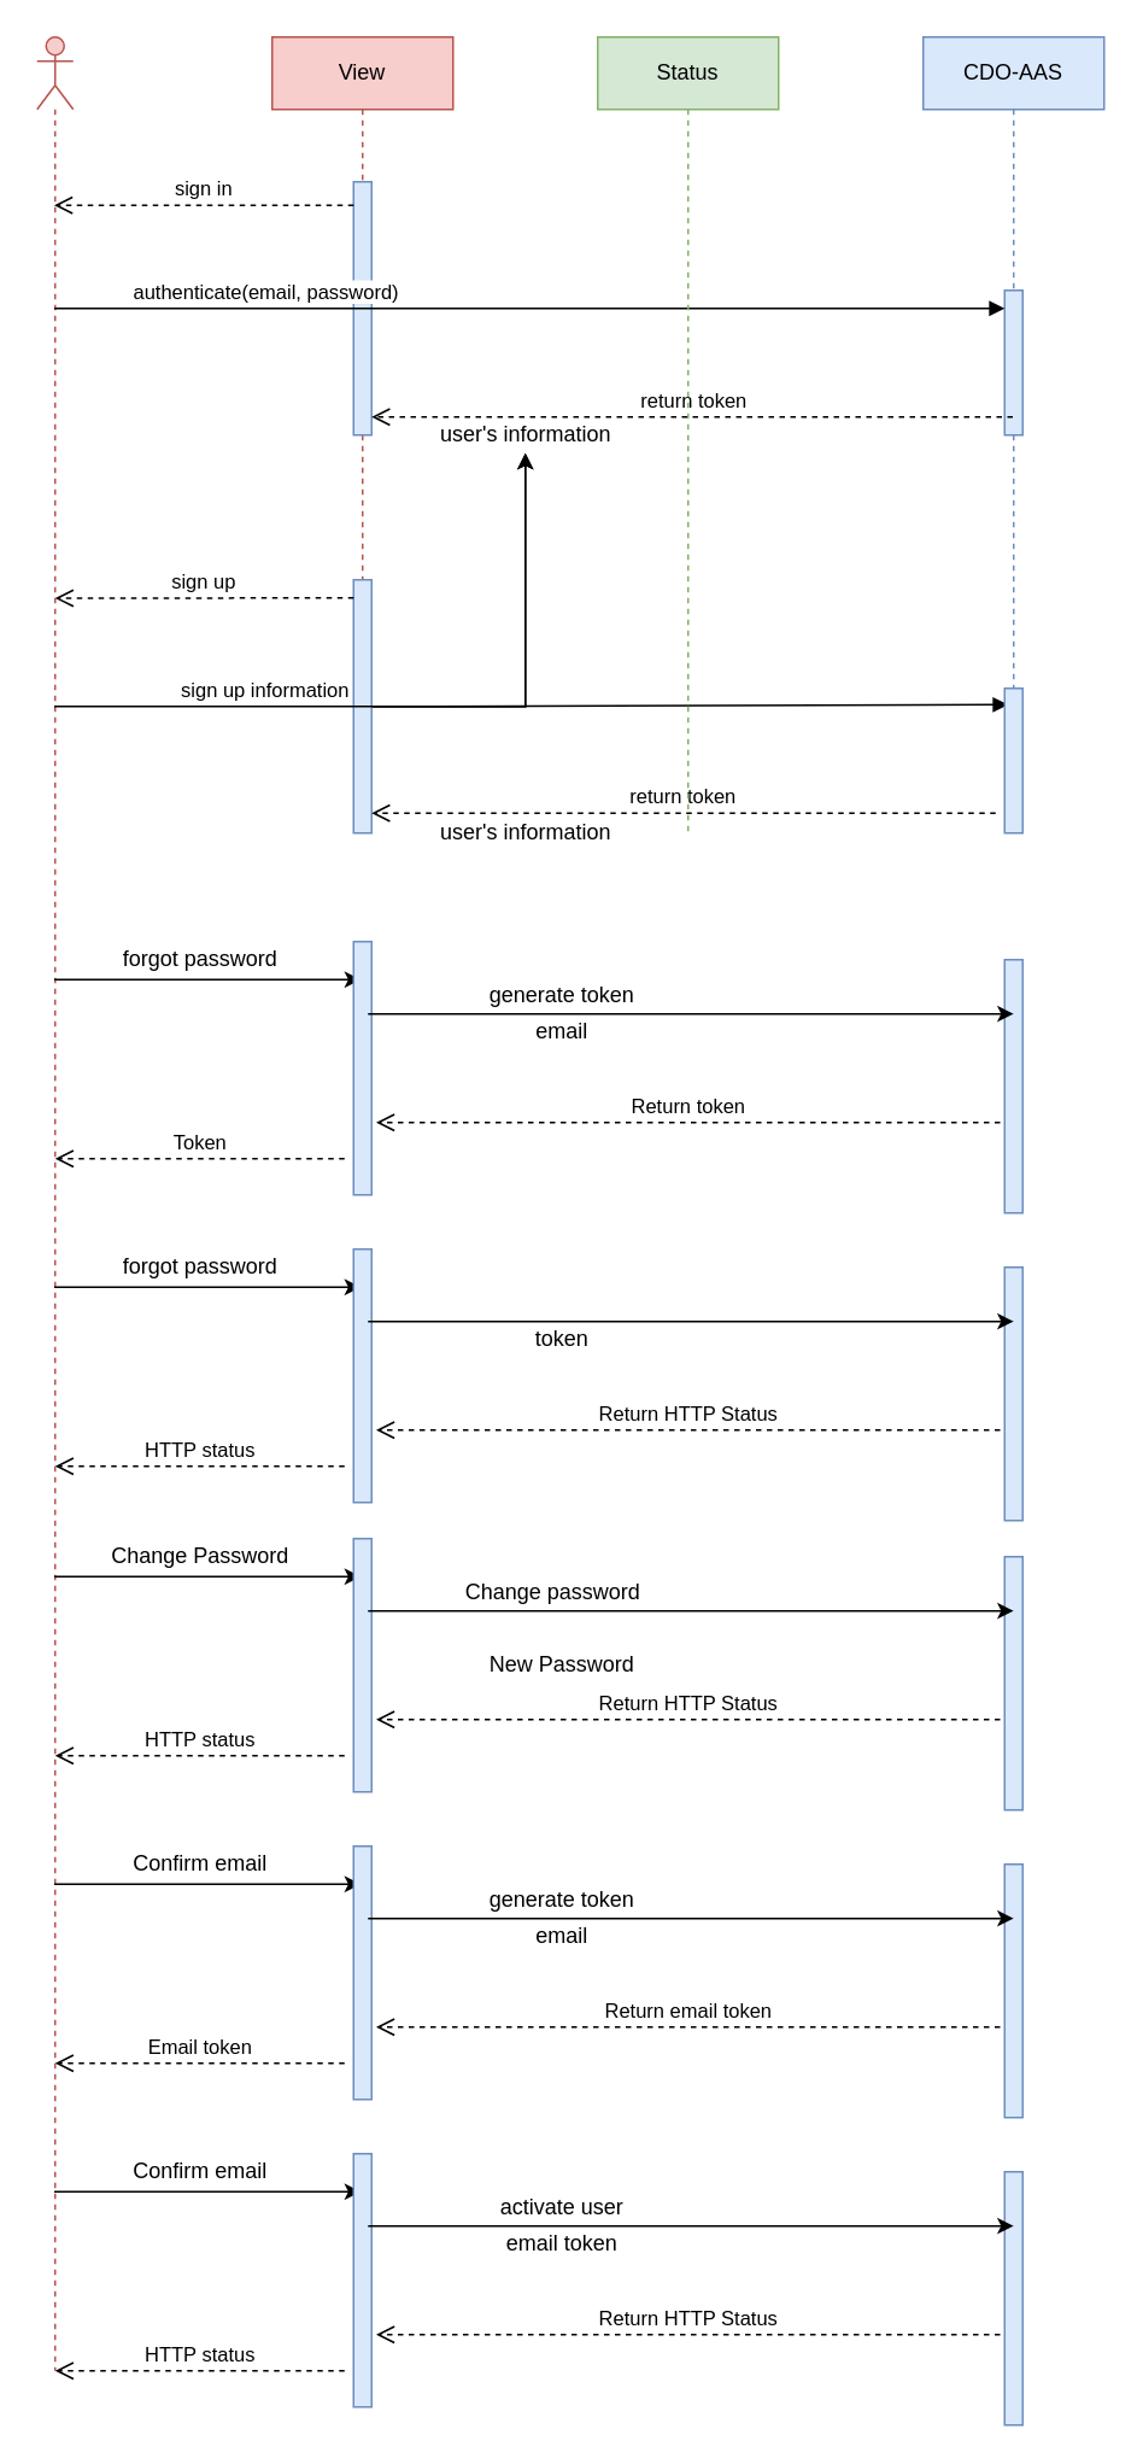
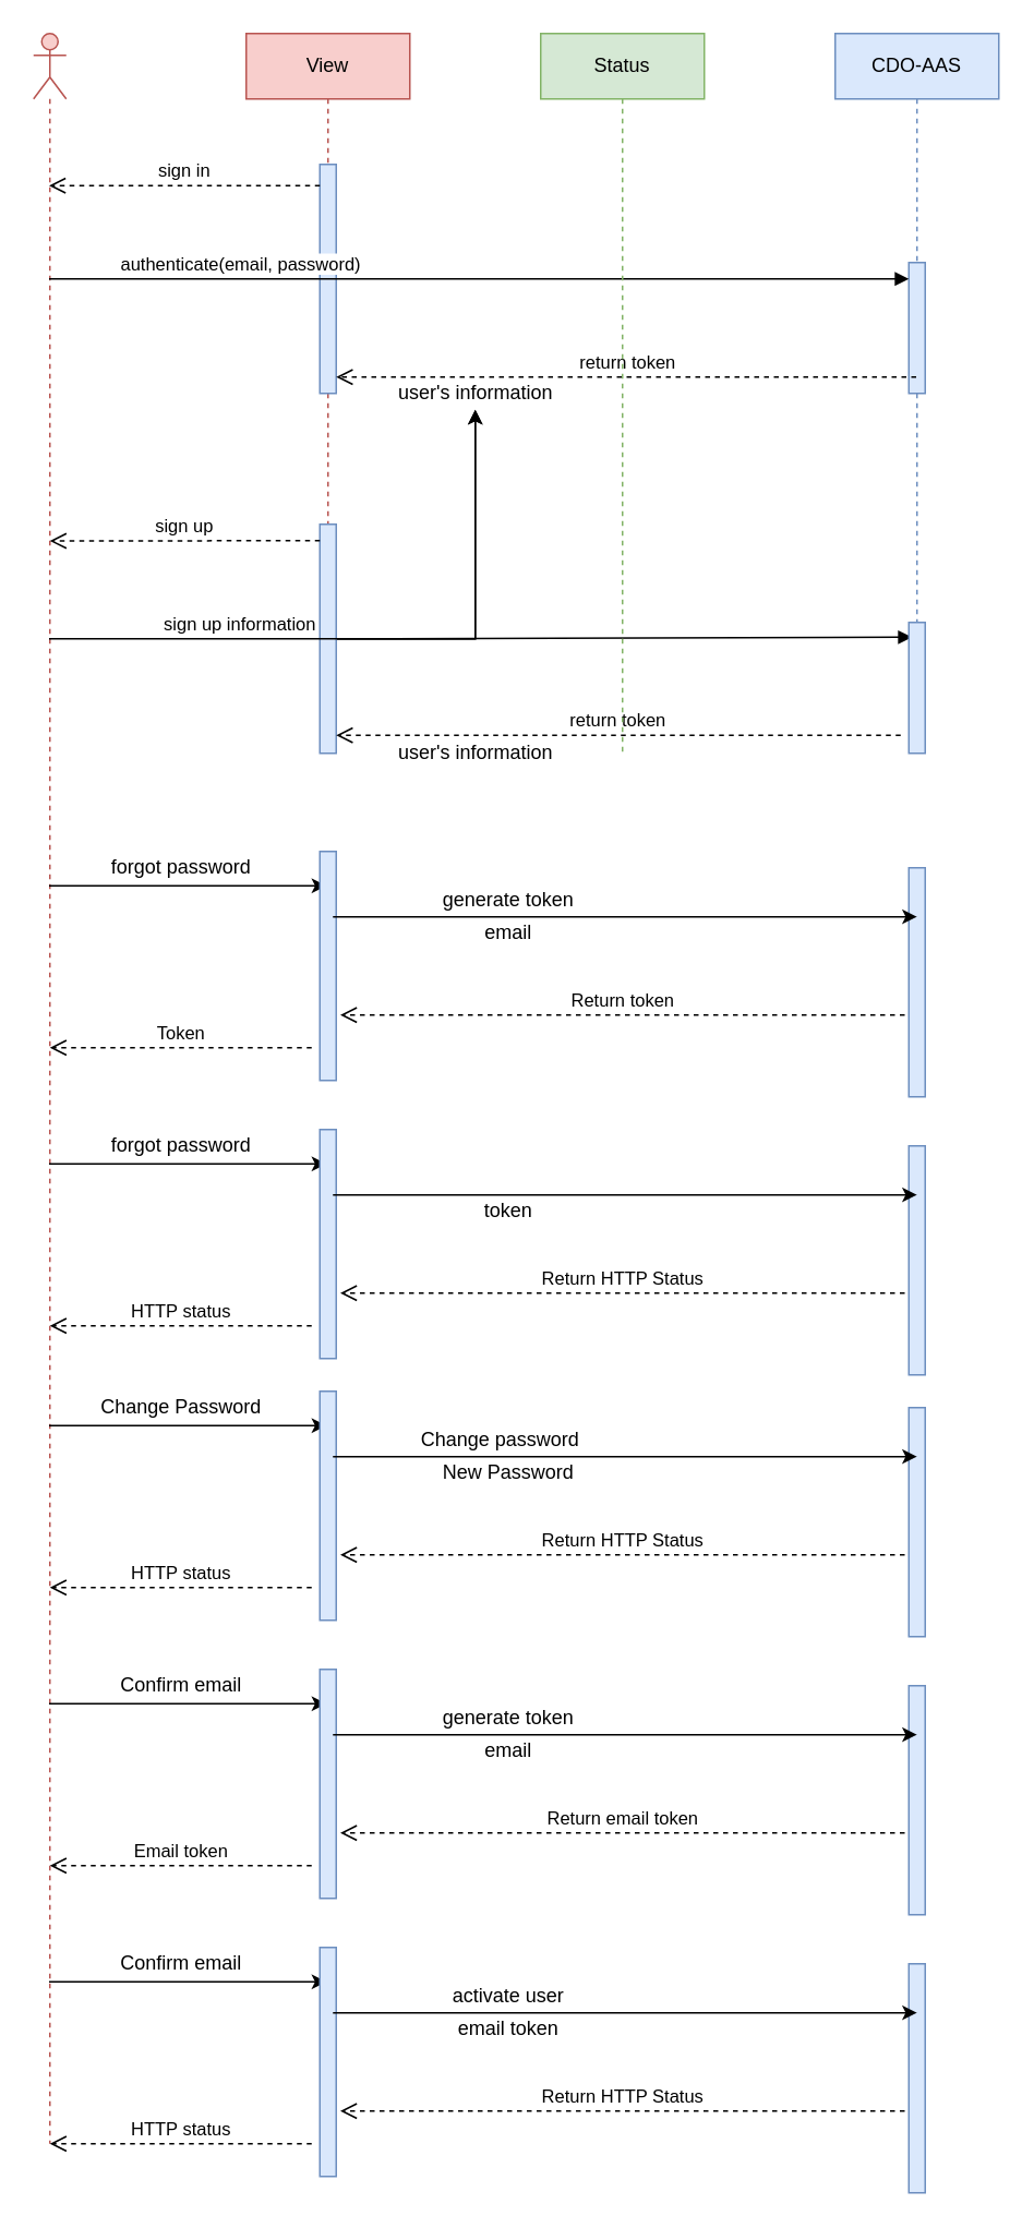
- <mxCell id="42" value="New Password" style="text;html=1;align=center;verticalAlign=middle;resizable=0;points=[];autosize=1;strokeColor=none;" vertex="1" parent="1"><mxGeometry x="260" y="910" width="100" height="20" as="geometry" /></mxCell>
+ <mxCell id="42" value="New Password" style="text;html=1;align=center;verticalAlign=middle;resizable=0;points=[];autosize=1;strokeColor=none;" vertex="1" parent="1"><mxGeometry x="260" y="890" width="100" height="20" as="geometry" /></mxCell>
